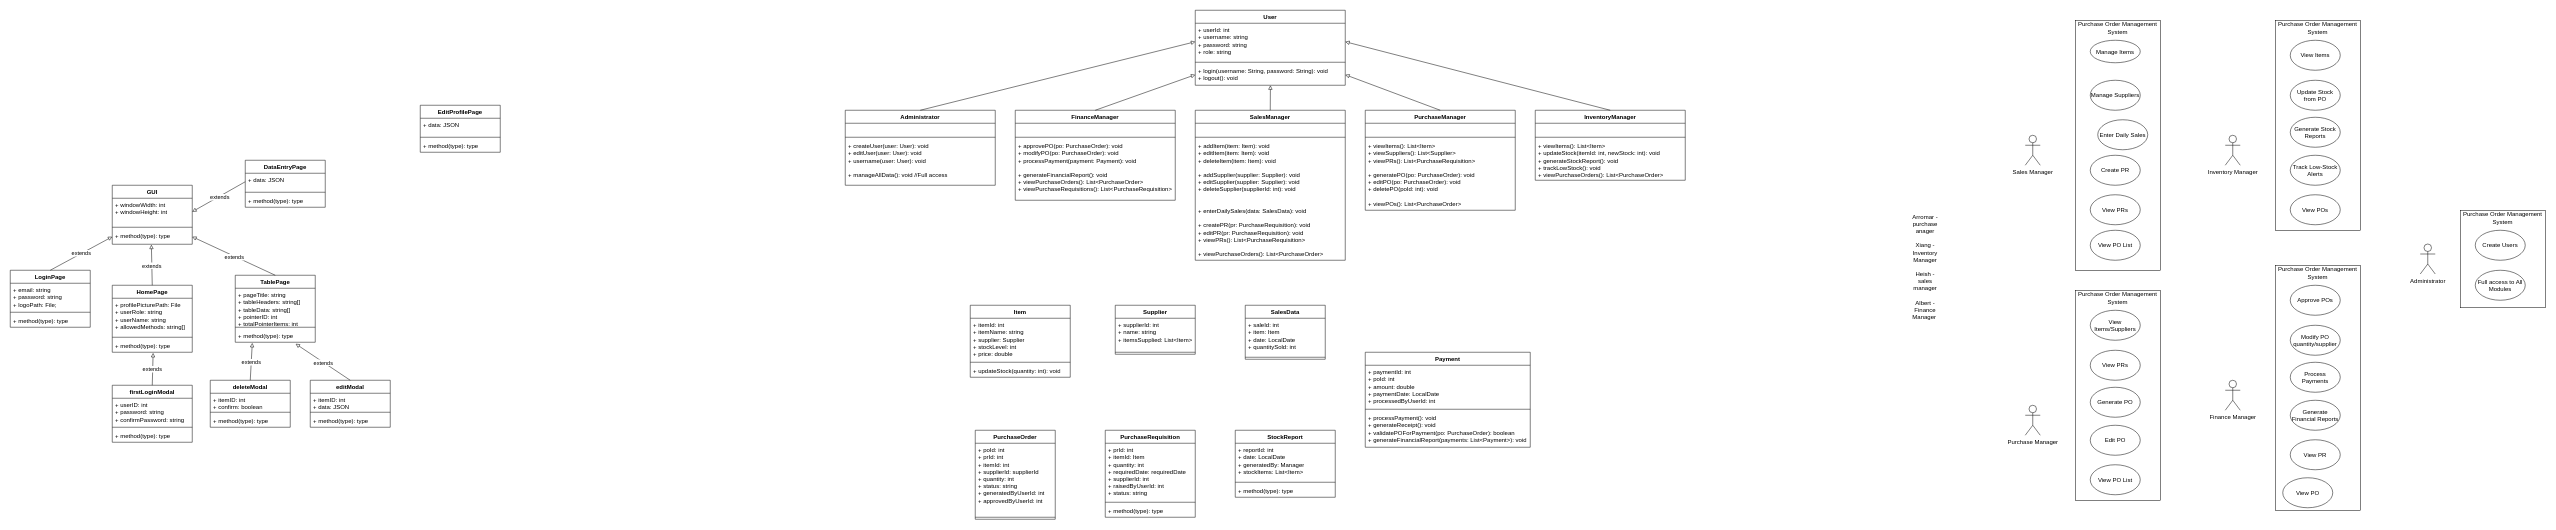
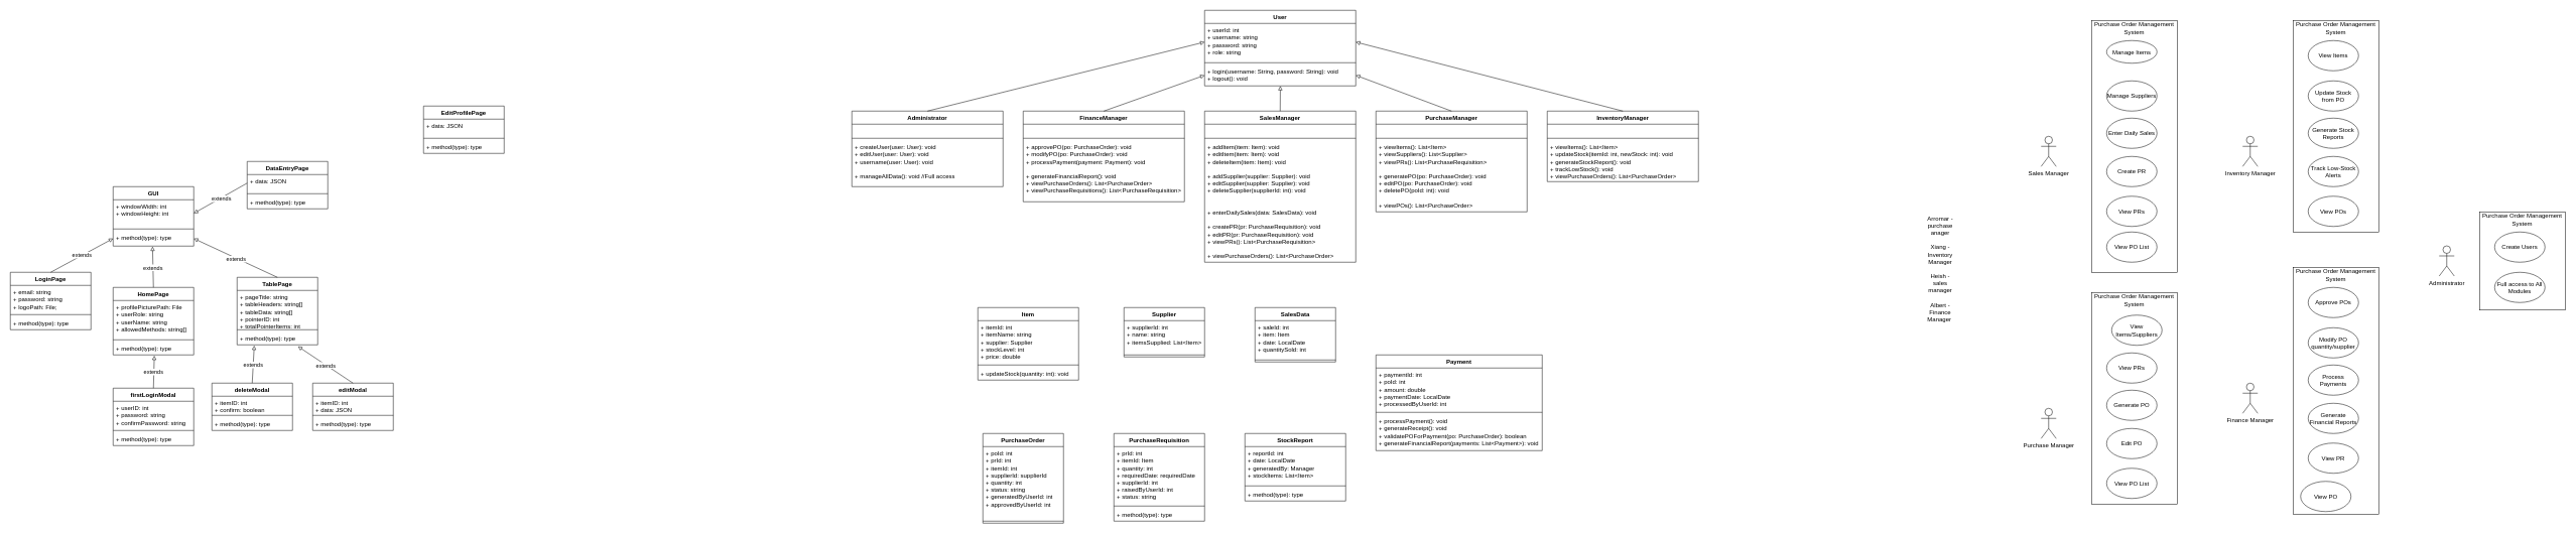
- <mxCell id="110" value="Enter Daily Sales" style="ellipse;whiteSpace=wrap;html=1;" vertex="1" parent="1"><mxGeometry x="4195" y="239" width="100" height="60" as="geometry" /></mxCell>
+ <mxCell id="110" value="Enter Daily Sales" style="ellipse;whiteSpace=wrap;html=1;" vertex="1" parent="1"><mxGeometry x="4180" y="234" width="100" height="60" as="geometry" /></mxCell>
- <mxCell id="117" value="View Items/Suppliers" style="ellipse;whiteSpace=wrap;html=1;" vertex="1" parent="1"><mxGeometry x="4180" y="620" width="100" height="60" as="geometry" /></mxCell>
+ <mxCell id="117" value="View Items/Suppliers" style="ellipse;whiteSpace=wrap;html=1;" vertex="1" parent="1"><mxGeometry x="4190" y="625" width="100" height="60" as="geometry" /></mxCell>
